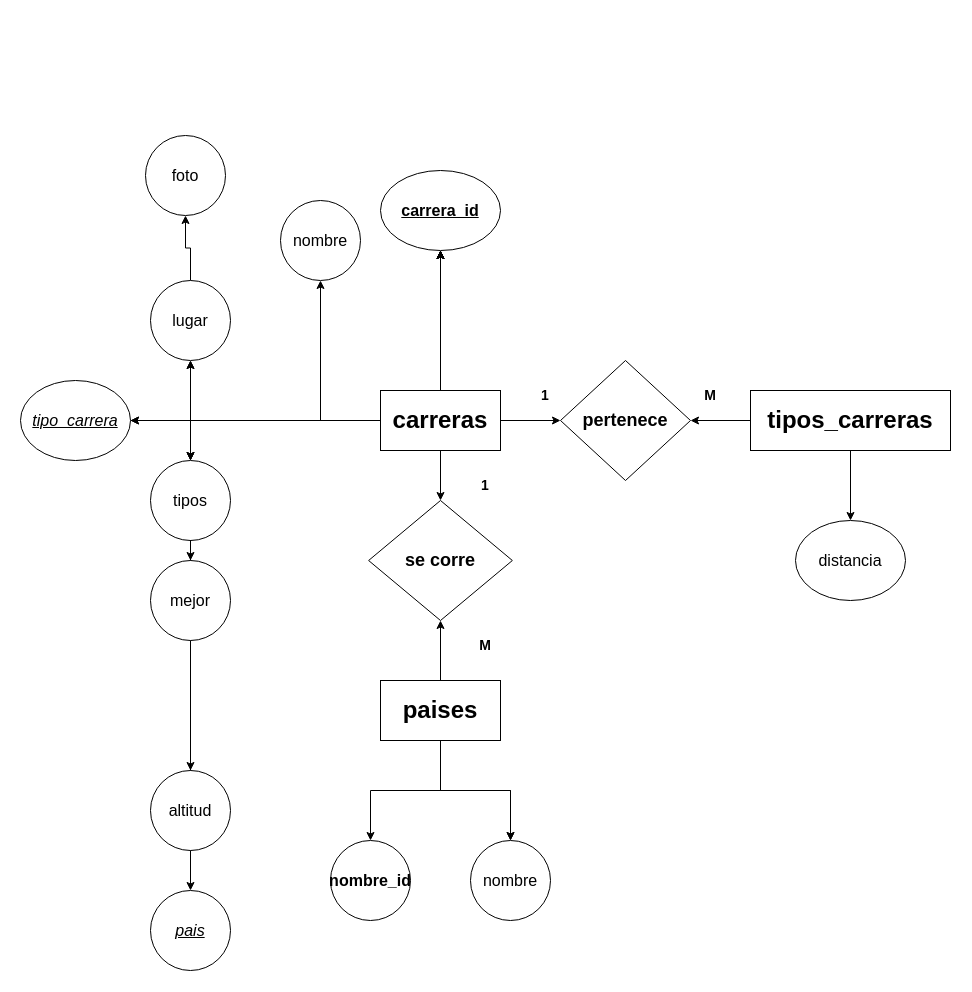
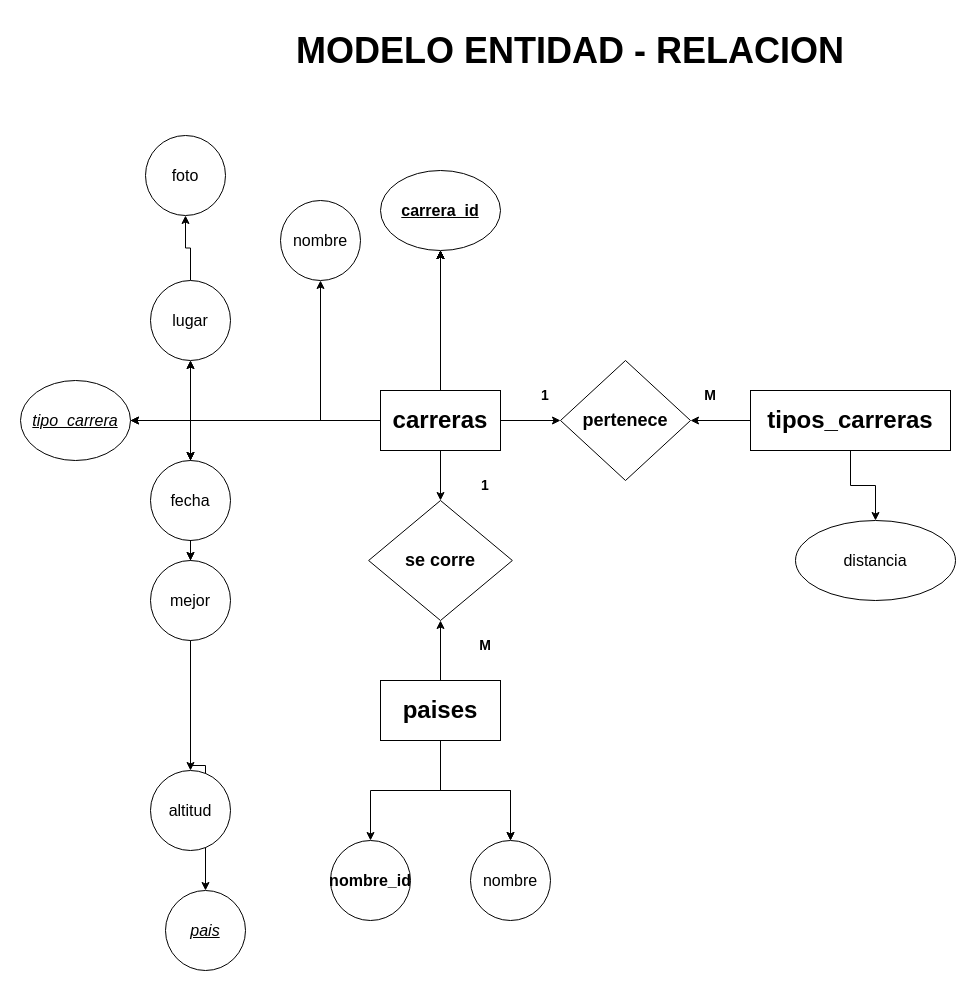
+ <mxCell id="50" value="&lt;font style=&quot;font-size: 36px;&quot;&gt;&lt;b style=&quot;&quot;&gt;MODELO ENTIDAD - RELACION&lt;/b&gt;&lt;/font&gt;" style="text;strokeColor=none;align=center;fillColor=none;html=1;verticalAlign=middle;whiteSpace=wrap;rounded=0;" parent="1" vertex="1"><mxGeometry x="260" y="20" width="620" height="60" as="geometry" /></mxCell>
- <mxCell id="47" value="&lt;font style=&quot;font-size: 16px;&quot;&gt;tipos&lt;/font&gt;" style="ellipse;whiteSpace=wrap;html=1;rounded=0;" parent="1" vertex="1"><mxGeometry x="150" y="460" width="80" height="80" as="geometry" /></mxCell>
+ <mxCell id="47" value="&lt;font style=&quot;font-size: 16px;&quot;&gt;fecha&lt;/font&gt;" style="ellipse;whiteSpace=wrap;html=1;rounded=0;" parent="1" vertex="1"><mxGeometry x="150" y="460" width="80" height="80" as="geometry" /></mxCell>
+ <mxCell id="7" value="" style="edgeStyle=orthogonalEdgeStyle;rounded=0;orthogonalLoop=1;jettySize=auto;html=1;" parent="1" source="18" target="49" edge="1"><mxGeometry relative="1" as="geometry" /></mxCell>
- <mxCell id="42" value="&lt;font style=&quot;font-size: 16px;&quot;&gt;distancia&lt;/font&gt;" style="ellipse;whiteSpace=wrap;html=1;rounded=0;" parent="1" vertex="1"><mxGeometry x="795" y="520" width="110" height="80" as="geometry" /></mxCell>
+ <mxCell id="42" value="&lt;font style=&quot;font-size: 16px;&quot;&gt;distancia&lt;/font&gt;" style="ellipse;whiteSpace=wrap;html=1;rounded=0;" parent="1" vertex="1"><mxGeometry x="795" y="520" width="160" height="80" as="geometry" /></mxCell>
- <mxCell id="34" value="&lt;font style=&quot;font-size: 16px;&quot;&gt;&lt;u&gt;&lt;i&gt;pais&lt;/i&gt;&lt;/u&gt;&lt;/font&gt;" style="ellipse;whiteSpace=wrap;html=1;rounded=0;" parent="1" vertex="1"><mxGeometry x="150" y="890" width="80" height="80" as="geometry" /></mxCell>
+ <mxCell id="34" value="&lt;font style=&quot;font-size: 16px;&quot;&gt;&lt;u&gt;&lt;i&gt;pais&lt;/i&gt;&lt;/u&gt;&lt;/font&gt;" style="ellipse;whiteSpace=wrap;html=1;rounded=0;" parent="1" vertex="1"><mxGeometry x="165" y="890" width="80" height="80" as="geometry" /></mxCell>
